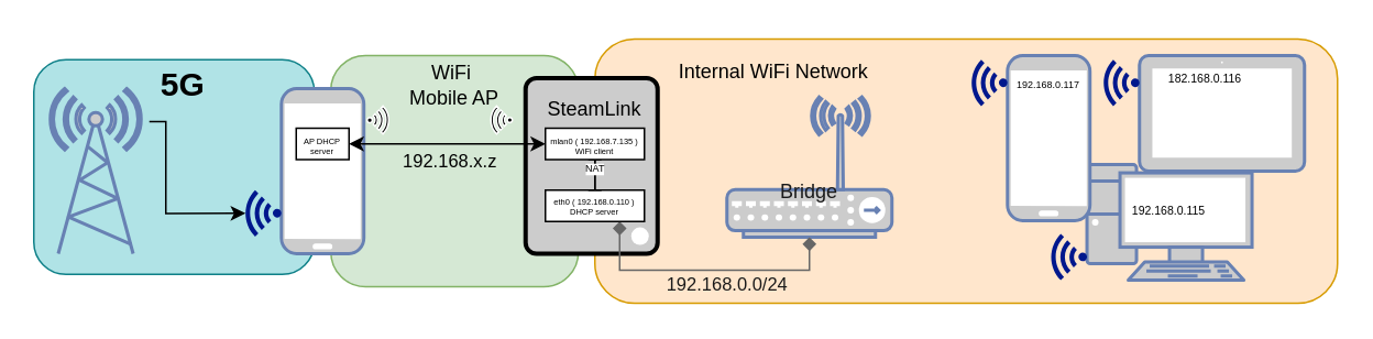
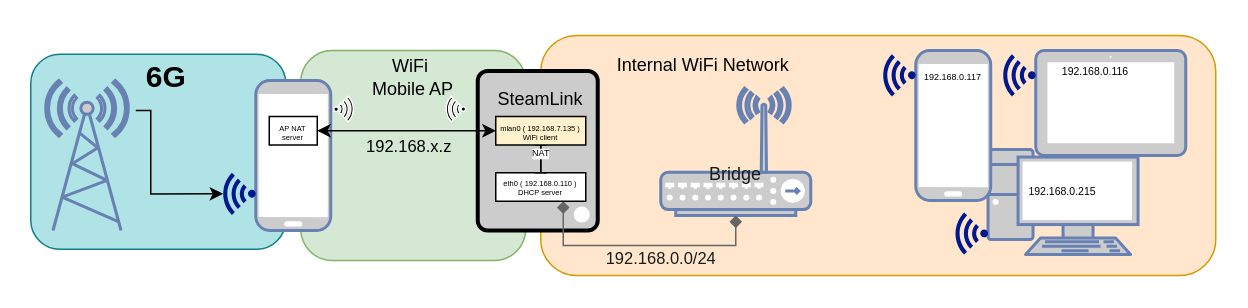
- <mxCell id="33" value="182.168.0.116" style="text;strokeColor=none;align=center;fillColor=none;html=1;verticalAlign=middle;whiteSpace=wrap;rounded=0;fontSize=7;" vertex="1" parent="1"><mxGeometry x="700" y="43" width="60" height="10" as="geometry" /></mxCell>
+ <mxCell id="33" value="192.168.0.116" style="text;strokeColor=none;align=center;fillColor=none;html=1;verticalAlign=middle;whiteSpace=wrap;rounded=0;fontSize=7;" vertex="1" parent="1"><mxGeometry x="700" y="43" width="60" height="10" as="geometry" /></mxCell>
- <mxCell id="14" value="&lt;b&gt;&lt;font style=&quot;font-size: 20px;&quot;&gt;5G&lt;/font&gt;&lt;/b&gt;" style="text;html=1;align=center;verticalAlign=middle;resizable=0;points=[];autosize=1;strokeColor=none;fillColor=none;" vertex="1" parent="1"><mxGeometry x="85" y="29.55" width="50" height="40" as="geometry" /></mxCell>
+ <mxCell id="14" value="&lt;b&gt;&lt;font style=&quot;font-size: 20px;&quot;&gt;6G&lt;/font&gt;&lt;/b&gt;" style="text;html=1;align=center;verticalAlign=middle;resizable=0;points=[];autosize=1;strokeColor=none;fillColor=none;" vertex="1" parent="1"><mxGeometry x="85" y="29.55" width="50" height="40" as="geometry" /></mxCell>
- <mxCell id="27" value="AP DHCP&lt;br style=&quot;font-size: 5px;&quot;&gt;server" style="rounded=0;whiteSpace=wrap;html=1;verticalAlign=middle;fontSize=5;" vertex="1" parent="1"><mxGeometry x="179" y="77" width="32" height="19" as="geometry" /></mxCell>
+ <mxCell id="27" value="AP NAT&lt;br style=&quot;font-size: 5px;&quot;&gt;server" style="rounded=0;whiteSpace=wrap;html=1;verticalAlign=middle;fontSize=5;" vertex="1" parent="1"><mxGeometry x="179" y="77" width="32" height="19" as="geometry" /></mxCell>
- <mxCell id="23" value="mlan0 ( 192.168.7.135 )&lt;br&gt;WiFi client" style="rounded=0;whiteSpace=wrap;html=1;verticalAlign=middle;fontSize=5;" vertex="1" parent="1"><mxGeometry x="330" y="77" width="60" height="19" as="geometry" /></mxCell>
+ <mxCell id="23" value="mlan0 ( 192.168.7.135 )&lt;br&gt;WiFi client" style="rounded=0;whiteSpace=wrap;html=1;verticalAlign=middle;fontSize=5;fillColor=#fff2cc;" vertex="1" parent="1"><mxGeometry x="330" y="77" width="60" height="19" as="geometry" /></mxCell>
- <mxCell id="32" value="192.168.0.115" style="text;strokeColor=none;align=center;fillColor=none;html=1;verticalAlign=middle;whiteSpace=wrap;rounded=0;fontSize=7;" vertex="1" parent="1"><mxGeometry x="678.2" y="123" width="60" height="10" as="geometry" /></mxCell>
+ <mxCell id="32" value="192.168.0.215" style="text;strokeColor=none;align=center;fillColor=none;html=1;verticalAlign=middle;whiteSpace=wrap;rounded=0;fontSize=7;" vertex="1" parent="1"><mxGeometry x="678.2" y="123" width="60" height="10" as="geometry" /></mxCell>
